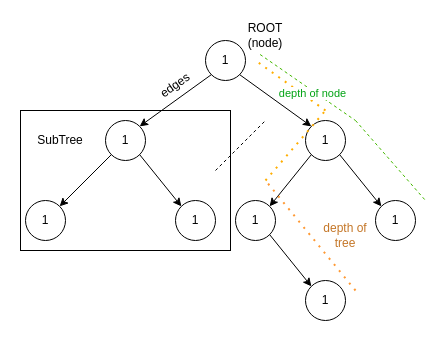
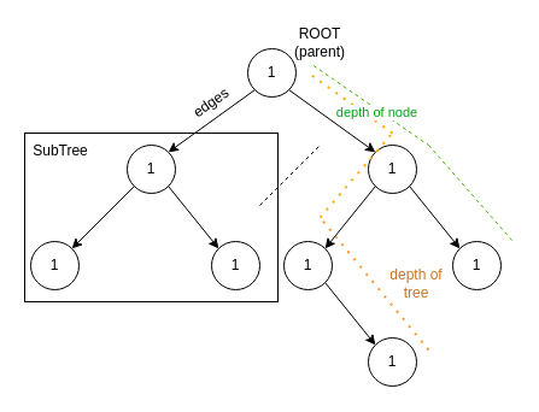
- <mxCell id="16" value="ROOT&lt;div&gt;(node)&lt;/div&gt;" style="text;html=1;align=center;verticalAlign=middle;whiteSpace=wrap;rounded=0;" vertex="1" parent="1"><mxGeometry x="235" y="20" width="60" height="30" as="geometry" /></mxCell>
+ <mxCell id="16" value="ROOT&lt;div&gt;(parent)&lt;/div&gt;" style="text;html=1;align=center;verticalAlign=middle;whiteSpace=wrap;rounded=0;" vertex="1" parent="1"><mxGeometry x="235" y="20" width="60" height="30" as="geometry" /></mxCell>
- <mxCell id="18" value="SubTree" style="text;html=1;align=center;verticalAlign=middle;whiteSpace=wrap;rounded=0;" vertex="1" parent="1"><mxGeometry x="30" y="125" width="60" height="30" as="geometry" /></mxCell>
+ <mxCell id="18" value="SubTree" style="text;html=1;align=center;verticalAlign=middle;whiteSpace=wrap;rounded=0;" vertex="1" parent="1"><mxGeometry x="20" y="110" width="60" height="30" as="geometry" /></mxCell>
